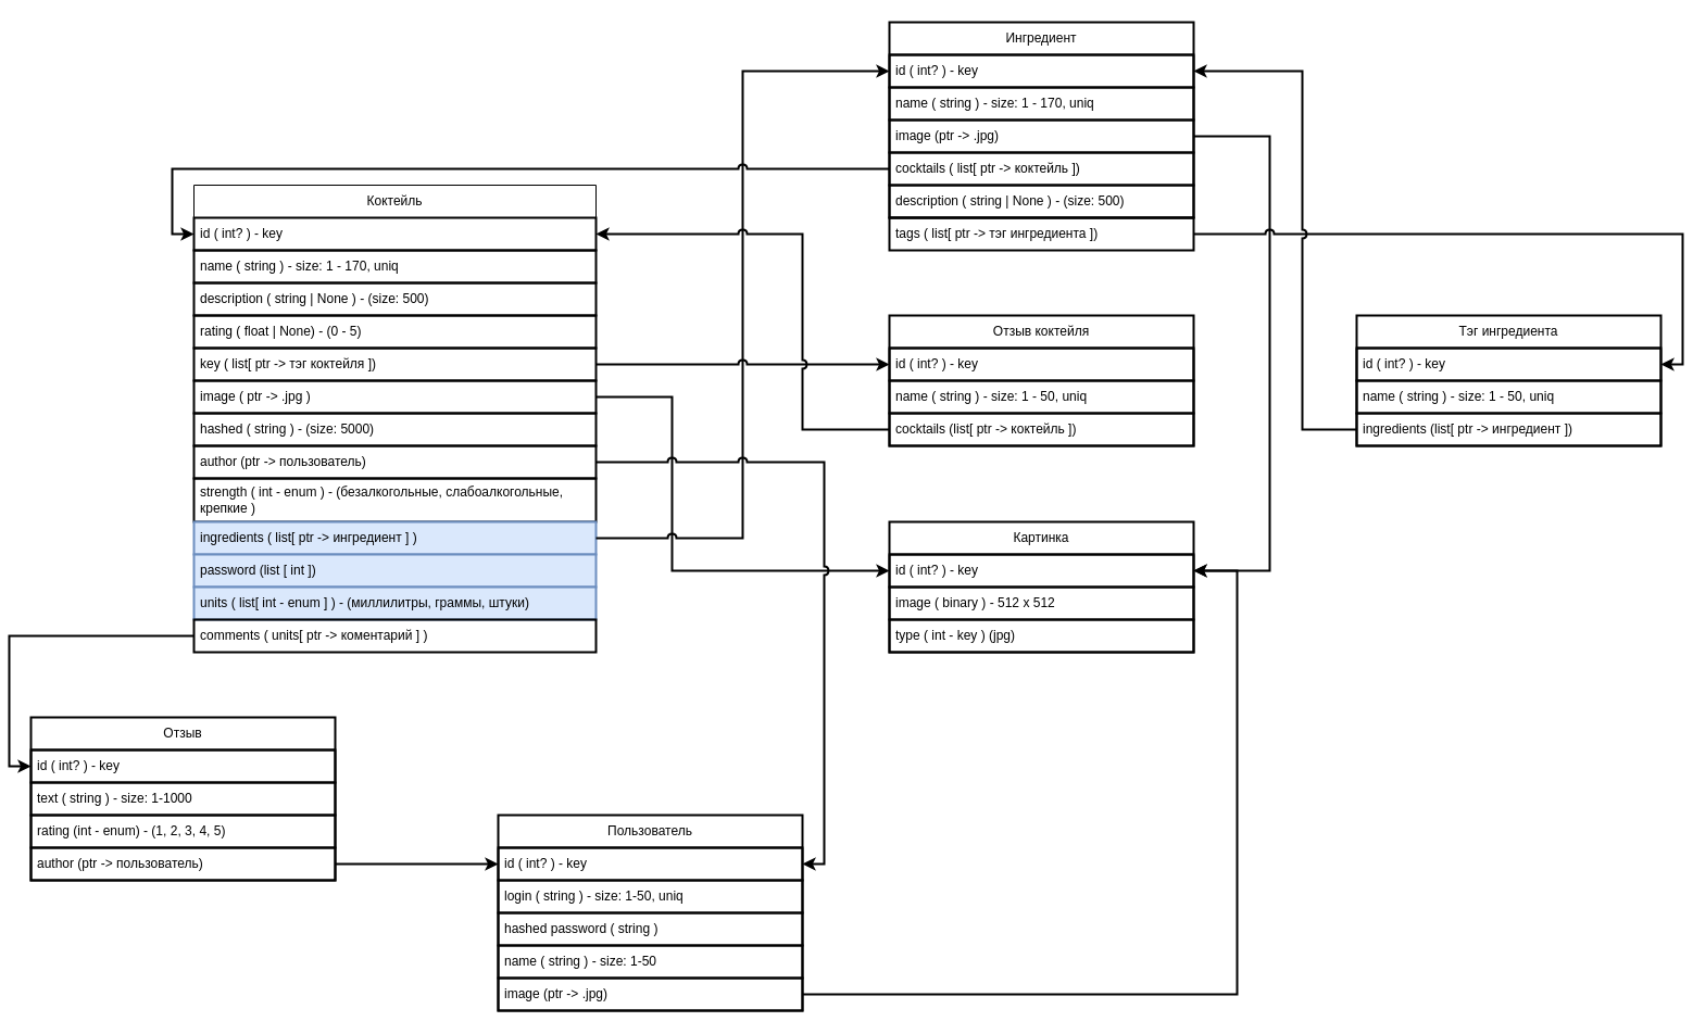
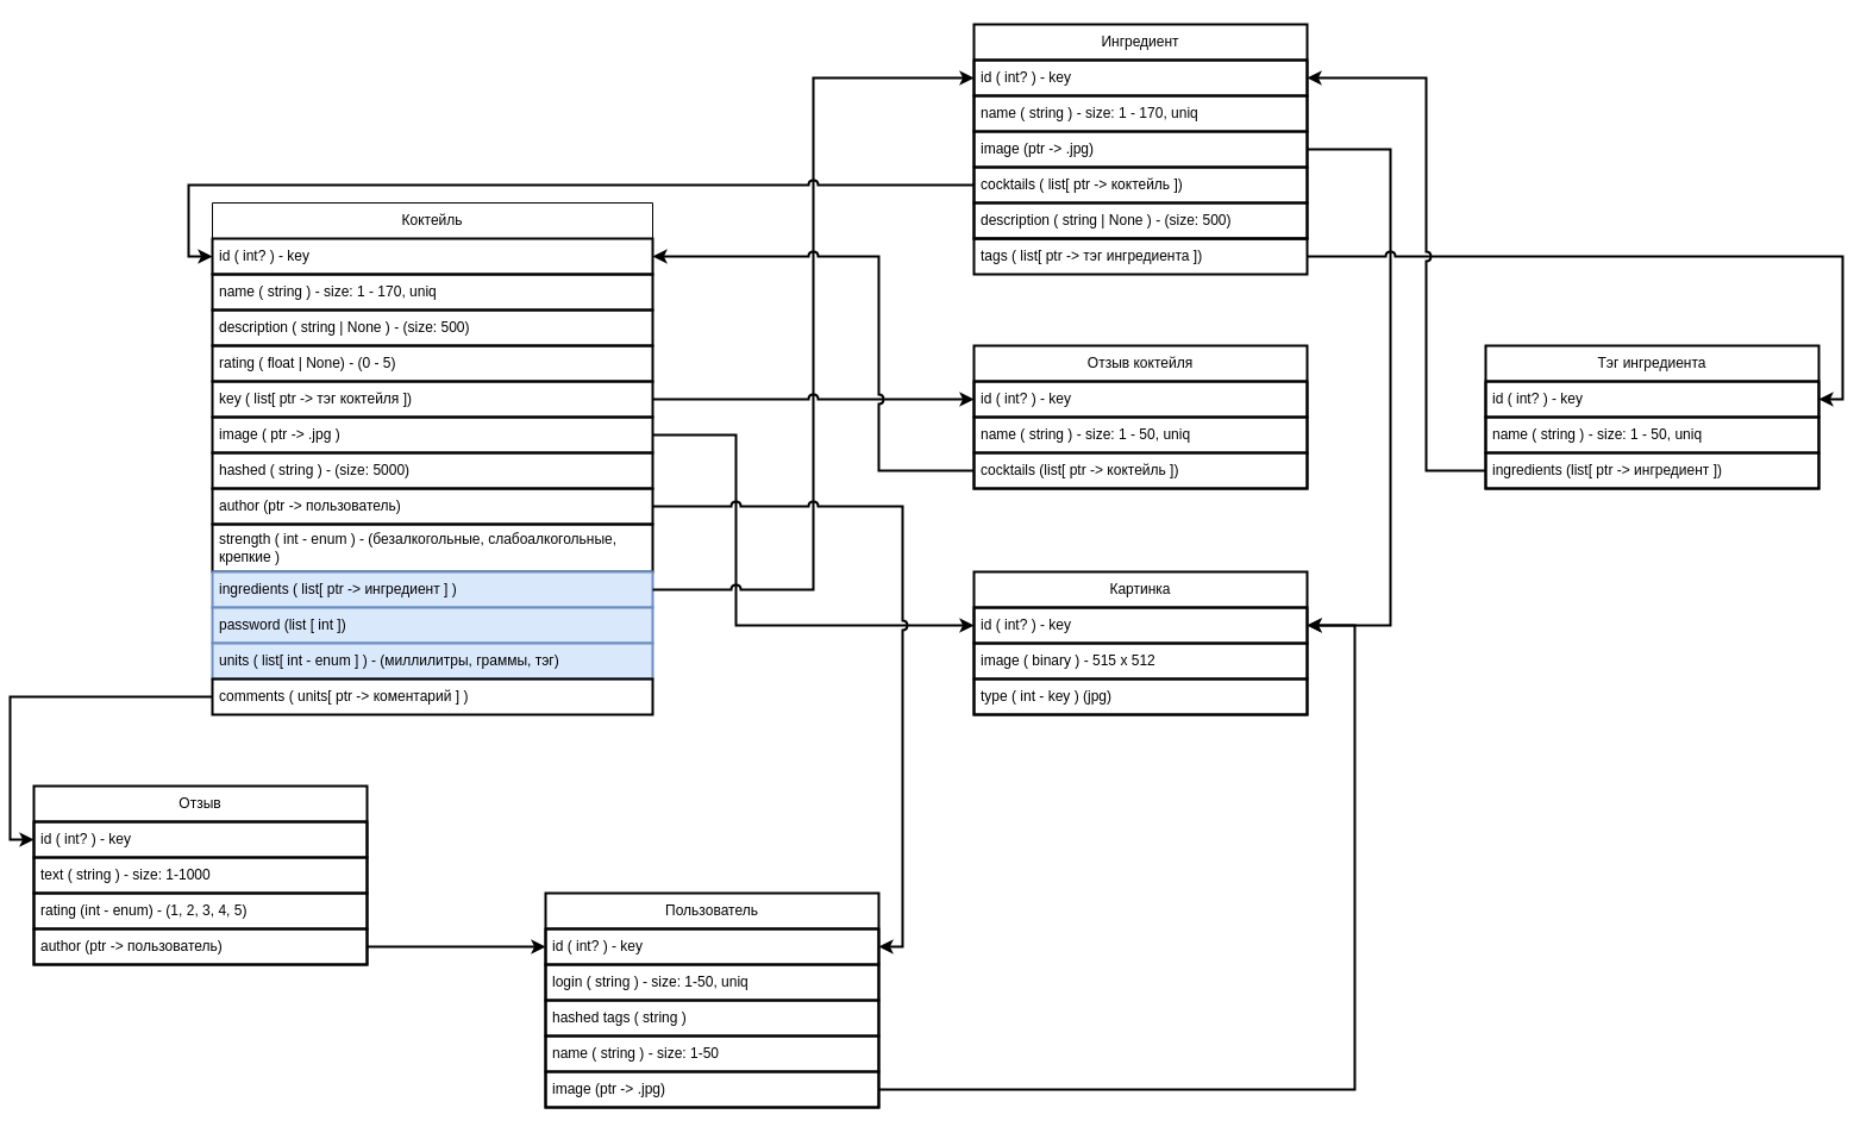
- <mxCell id="14" value="units ( list[ int - enum ] ) - (миллилитры, граммы, штуки)" style="text;strokeColor=#6c8ebf;fillColor=#dae8fc;align=left;verticalAlign=middle;spacingLeft=4;spacingRight=4;overflow=hidden;points=[[0,0.5],[1,0.5]];portConstraint=eastwest;rotatable=0;whiteSpace=wrap;html=1;strokeWidth=2;" parent="2" vertex="1"><mxGeometry y="370" width="370" height="30" as="geometry" /></mxCell>
+ <mxCell id="14" value="units ( list[ int - enum ] ) - (миллилитры, граммы, тэг)" style="text;strokeColor=#6c8ebf;fillColor=#dae8fc;align=left;verticalAlign=middle;spacingLeft=4;spacingRight=4;overflow=hidden;points=[[0,0.5],[1,0.5]];portConstraint=eastwest;rotatable=0;whiteSpace=wrap;html=1;strokeWidth=2;" parent="2" vertex="1"><mxGeometry y="370" width="370" height="30" as="geometry" /></mxCell>
- <mxCell id="44" value="image ( binary ) - 512 x 512" style="text;strokeColor=default;fillColor=none;align=left;verticalAlign=middle;spacingLeft=4;spacingRight=4;overflow=hidden;points=[[0,0.5],[1,0.5]];portConstraint=eastwest;rotatable=0;whiteSpace=wrap;html=1;strokeWidth=2;" parent="42" vertex="1"><mxGeometry y="60" width="280" height="30" as="geometry" /></mxCell>
+ <mxCell id="44" value="image ( binary ) - 515 x 512" style="text;strokeColor=default;fillColor=none;align=left;verticalAlign=middle;spacingLeft=4;spacingRight=4;overflow=hidden;points=[[0,0.5],[1,0.5]];portConstraint=eastwest;rotatable=0;whiteSpace=wrap;html=1;strokeWidth=2;" parent="42" vertex="1"><mxGeometry y="60" width="280" height="30" as="geometry" /></mxCell>
- <mxCell id="38" value="hashed password ( string )" style="text;strokeColor=default;fillColor=none;align=left;verticalAlign=middle;spacingLeft=4;spacingRight=4;overflow=hidden;points=[[0,0.5],[1,0.5]];portConstraint=eastwest;rotatable=0;whiteSpace=wrap;html=1;strokeWidth=2;" parent="35" vertex="1"><mxGeometry y="90" width="280" height="30" as="geometry" /></mxCell>
+ <mxCell id="38" value="hashed tags ( string )" style="text;strokeColor=default;fillColor=none;align=left;verticalAlign=middle;spacingLeft=4;spacingRight=4;overflow=hidden;points=[[0,0.5],[1,0.5]];portConstraint=eastwest;rotatable=0;whiteSpace=wrap;html=1;strokeWidth=2;" parent="35" vertex="1"><mxGeometry y="90" width="280" height="30" as="geometry" /></mxCell>
